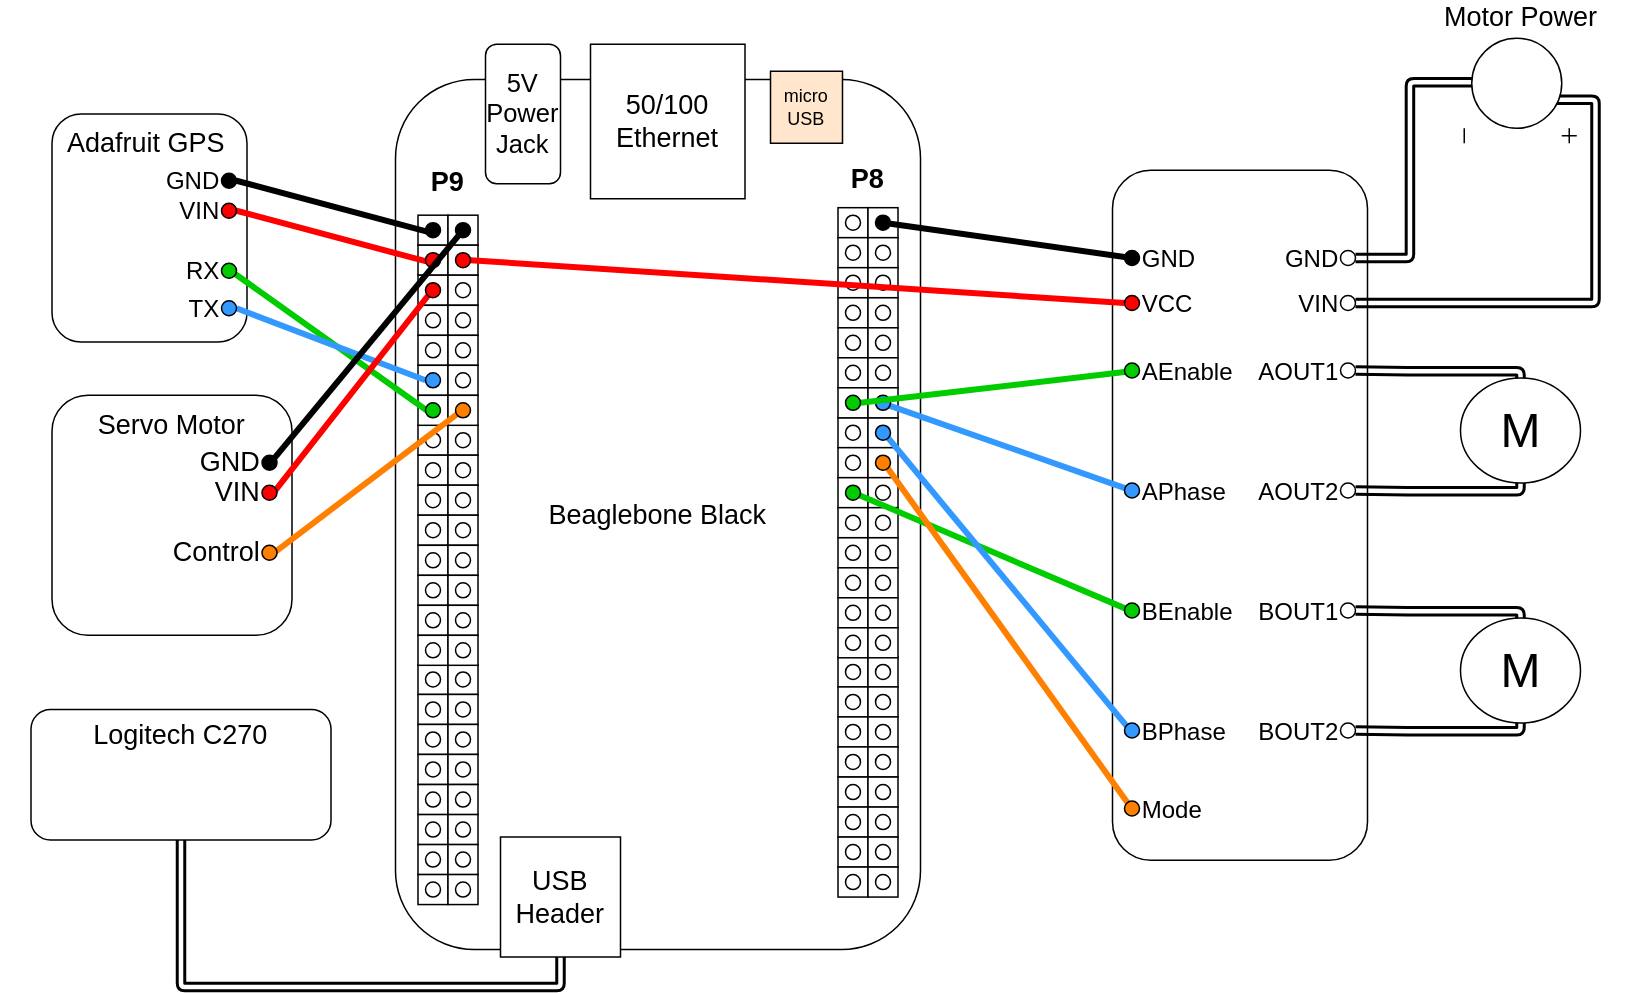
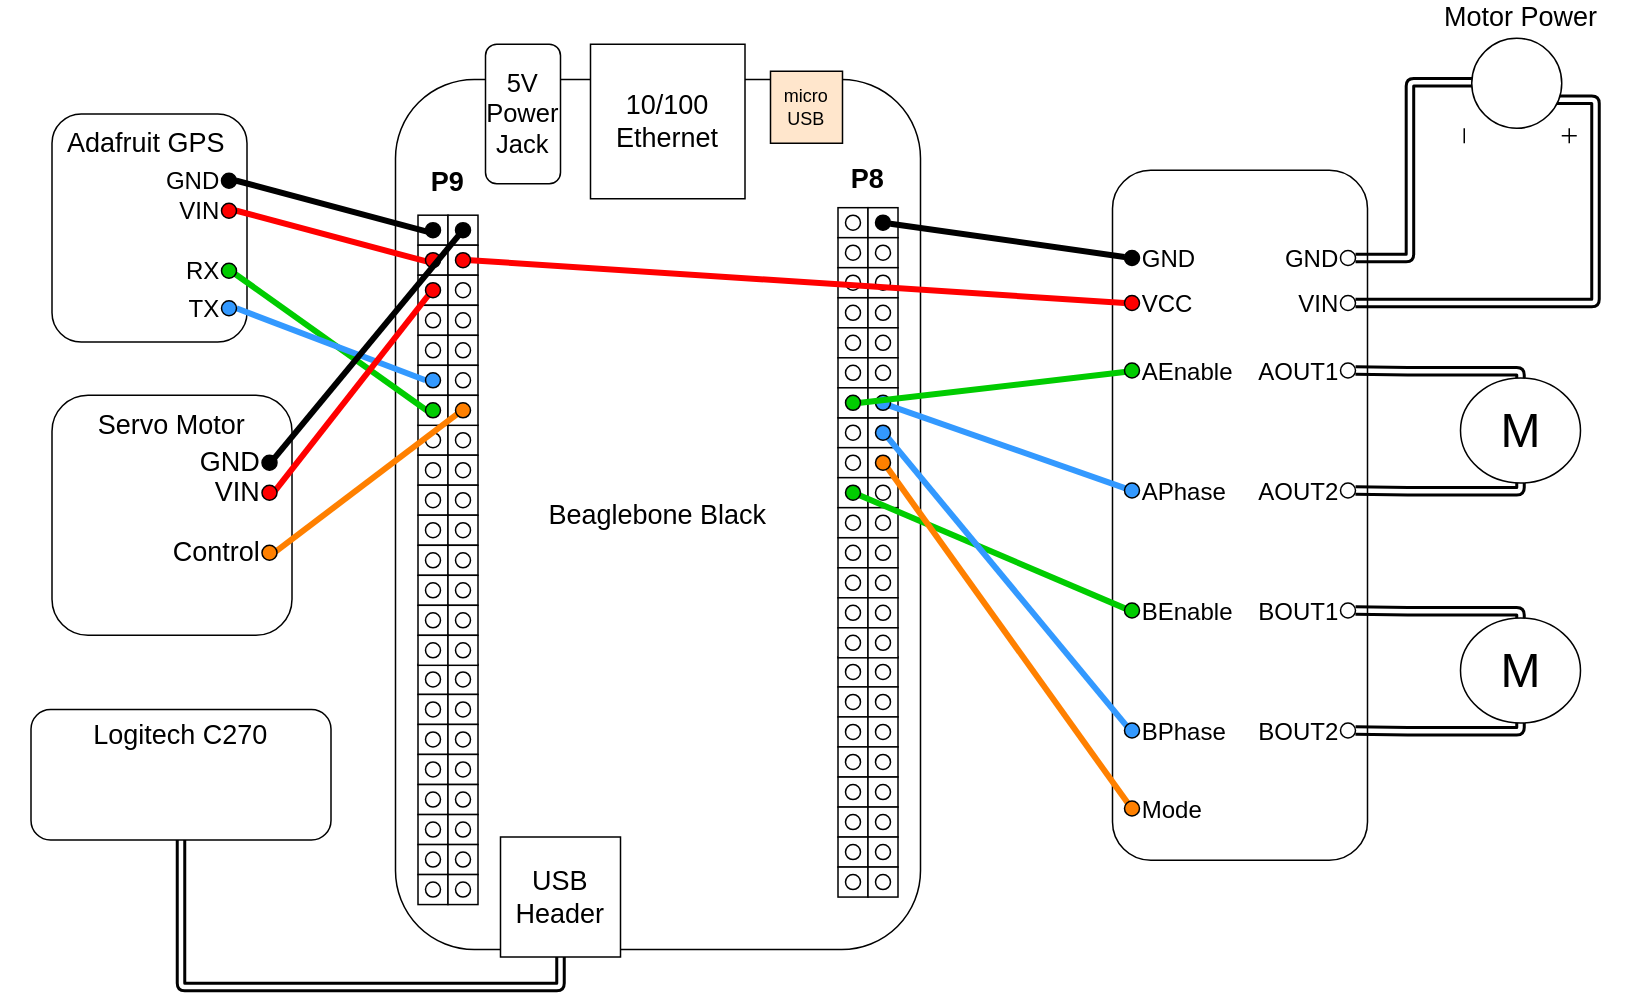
- <mxCell id="174" value="&lt;font style=&quot;font-size: 18px&quot;&gt;50/100 Ethernet&lt;/font&gt;" style="whiteSpace=wrap;html=1;aspect=fixed;" parent="1" vertex="1"><mxGeometry x="393" y="24" width="103" height="103" as="geometry" /></mxCell>
+ <mxCell id="174" value="&lt;font style=&quot;font-size: 18px&quot;&gt;10/100 Ethernet&lt;/font&gt;" style="whiteSpace=wrap;html=1;aspect=fixed;" parent="1" vertex="1"><mxGeometry x="393" y="24" width="103" height="103" as="geometry" /></mxCell>
